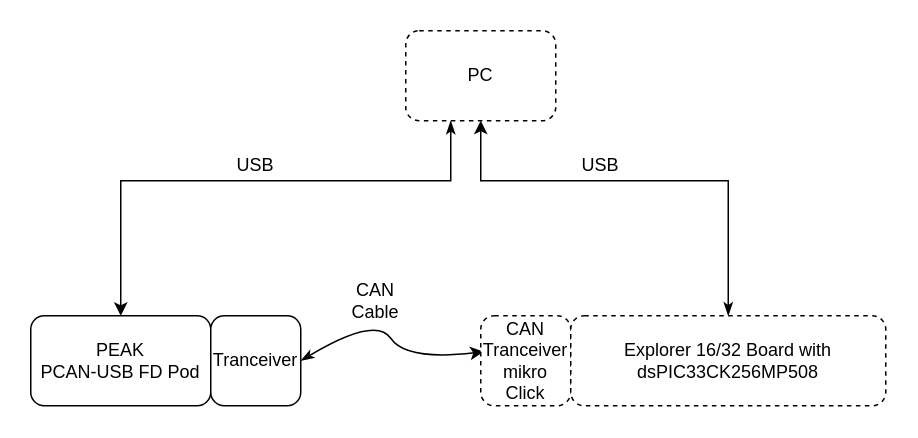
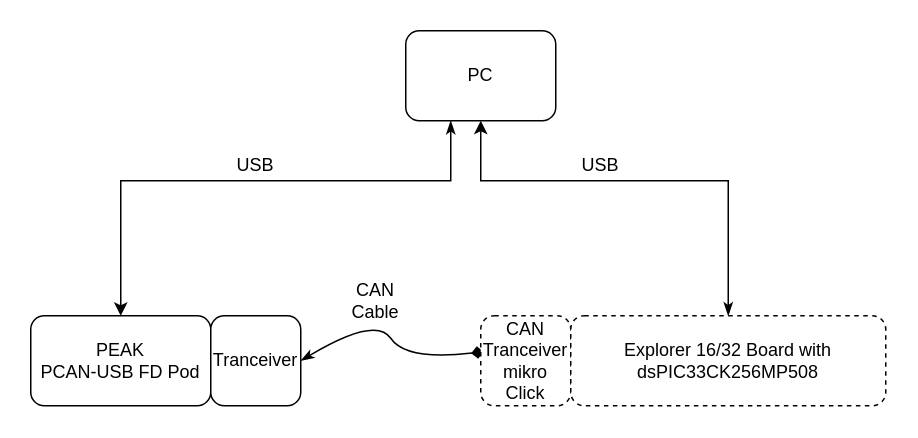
- <mxCell id="3" value="PC" style="rounded=1;whiteSpace=wrap;html=1;dashed=1;" parent="1" vertex="1"><mxGeometry x="270" y="20" width="100" height="60" as="geometry" /></mxCell>
+ <mxCell id="3" value="PC" style="rounded=1;whiteSpace=wrap;html=1;" parent="1" vertex="1"><mxGeometry x="270" y="20" width="100" height="60" as="geometry" /></mxCell>
- <mxCell id="4" value="" style="curved=1;endArrow=classic;html=1;entryX=0.033;entryY=0.4;entryDx=0;entryDy=0;entryPerimeter=0;exitX=1;exitY=0.5;exitDx=0;exitDy=0;startArrow=classicThin;startFill=1;" parent="1" source="9" target="11" edge="1"><mxGeometry width="50" height="50" relative="1" as="geometry"><mxPoint x="220" y="270" as="sourcePoint" /><mxPoint x="270" y="220" as="targetPoint" /><Array as="points"><mxPoint x="250" y="210" /><mxPoint x="270" y="240" /></Array></mxGeometry></mxCell>
+ <mxCell id="4" value="" style="curved=1;endArrow=diamond;html=1;entryX=0.033;entryY=0.4;entryDx=0;entryDy=0;entryPerimeter=0;exitX=1;exitY=0.5;exitDx=0;exitDy=0;startArrow=classicThin;startFill=1;" parent="1" source="9" target="11" edge="1"><mxGeometry width="50" height="50" relative="1" as="geometry"><mxPoint x="220" y="270" as="sourcePoint" /><mxPoint x="270" y="220" as="targetPoint" /><Array as="points"><mxPoint x="250" y="210" /><mxPoint x="270" y="240" /></Array></mxGeometry></mxCell>
